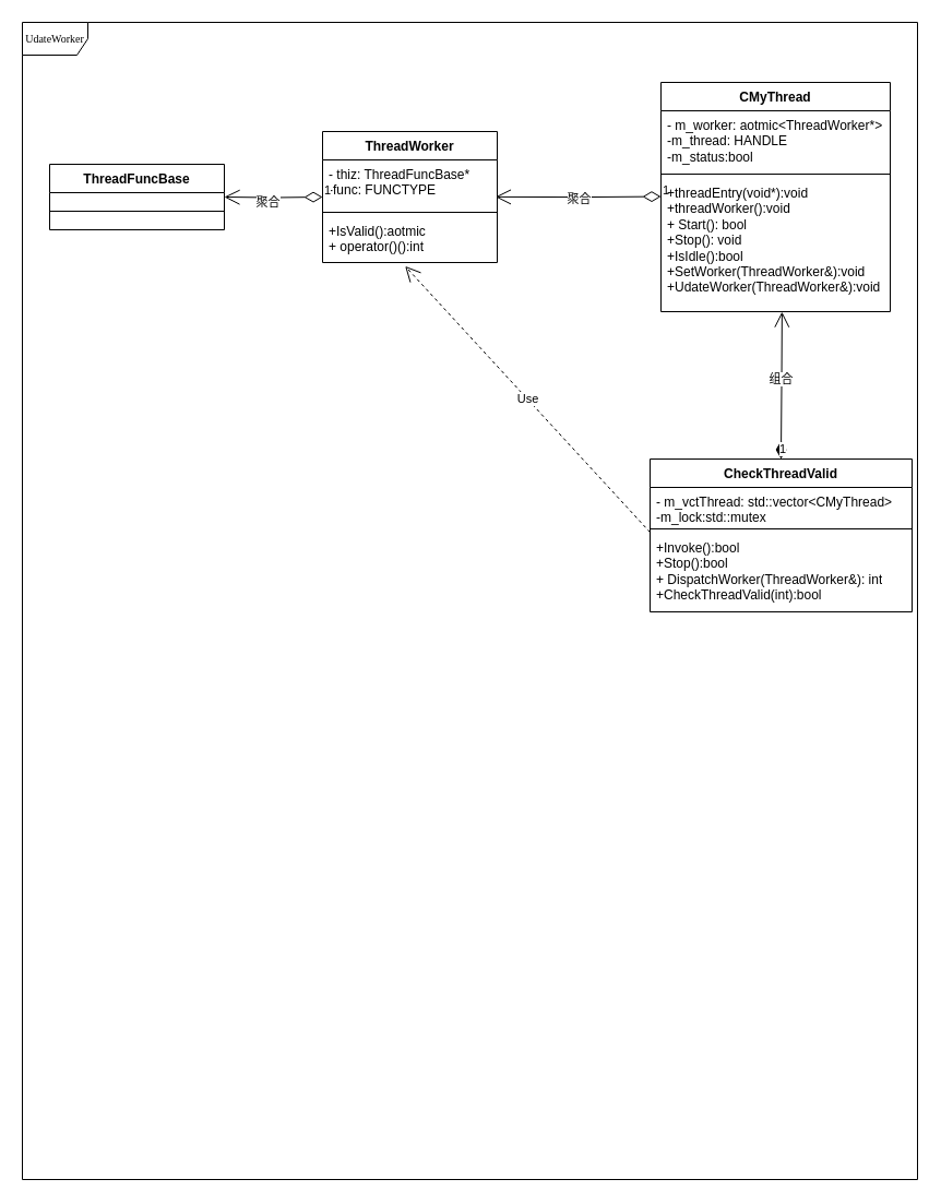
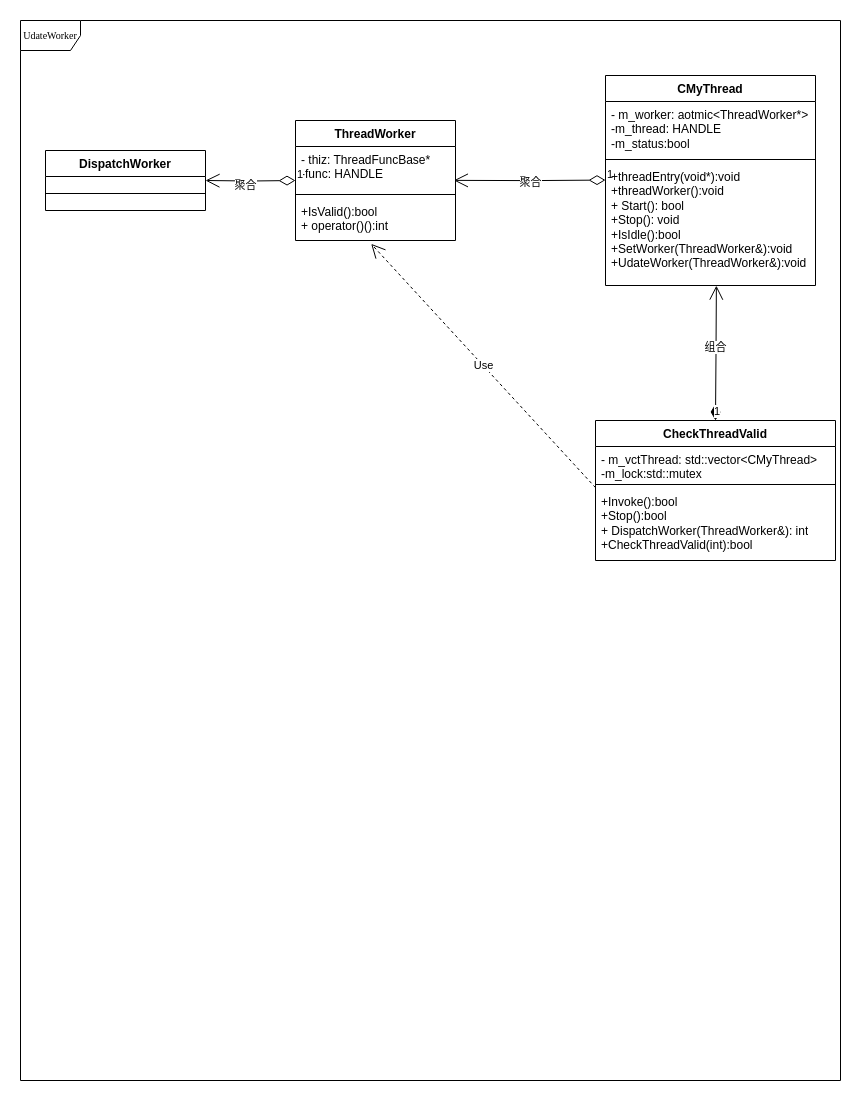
- <mxCell id="3" value="ThreadFuncBase" style="swimlane;fontStyle=1;align=center;verticalAlign=top;childLayout=stackLayout;horizontal=1;startSize=26;horizontalStack=0;resizeParent=1;resizeParentMax=0;resizeLast=0;collapsible=1;marginBottom=0;whiteSpace=wrap;html=1;" vertex="1" parent="1"><mxGeometry x="45" y="150" width="160" height="60" as="geometry" /></mxCell>
+ <mxCell id="3" value="DispatchWorker" style="swimlane;fontStyle=1;align=center;verticalAlign=top;childLayout=stackLayout;horizontal=1;startSize=26;horizontalStack=0;resizeParent=1;resizeParentMax=0;resizeLast=0;collapsible=1;marginBottom=0;whiteSpace=wrap;html=1;" vertex="1" parent="1"><mxGeometry x="45" y="150" width="160" height="60" as="geometry" /></mxCell>
- <mxCell id="12" value="- thiz: ThreadFuncBase*&lt;div&gt;-func:&amp;nbsp;FUNCTYPE&lt;/div&gt;" style="text;strokeColor=none;fillColor=none;align=left;verticalAlign=top;spacingLeft=4;spacingRight=4;overflow=hidden;rotatable=0;points=[[0,0.5],[1,0.5]];portConstraint=eastwest;whiteSpace=wrap;html=1;" vertex="1" parent="11"><mxGeometry y="26" width="160" height="44" as="geometry" /></mxCell>
+ <mxCell id="12" value="- thiz: ThreadFuncBase*&lt;div&gt;-func:&amp;nbsp;HANDLE&lt;/div&gt;" style="text;strokeColor=none;fillColor=none;align=left;verticalAlign=top;spacingLeft=4;spacingRight=4;overflow=hidden;rotatable=0;points=[[0,0.5],[1,0.5]];portConstraint=eastwest;whiteSpace=wrap;html=1;" vertex="1" parent="11"><mxGeometry y="26" width="160" height="44" as="geometry" /></mxCell>
- <mxCell id="16" value="&lt;div&gt;+IsValid():aotmic&amp;nbsp;&lt;/div&gt;+ operator()():int" style="text;strokeColor=none;fillColor=none;align=left;verticalAlign=top;spacingLeft=4;spacingRight=4;overflow=hidden;rotatable=0;points=[[0,0.5],[1,0.5]];portConstraint=eastwest;whiteSpace=wrap;html=1;" vertex="1" parent="11"><mxGeometry y="78" width="160" height="42" as="geometry" /></mxCell>
+ <mxCell id="16" value="&lt;div&gt;+IsValid():bool&amp;nbsp;&lt;/div&gt;+ operator()():int" style="text;strokeColor=none;fillColor=none;align=left;verticalAlign=top;spacingLeft=4;spacingRight=4;overflow=hidden;rotatable=0;points=[[0,0.5],[1,0.5]];portConstraint=eastwest;whiteSpace=wrap;html=1;" vertex="1" parent="11"><mxGeometry y="78" width="160" height="42" as="geometry" /></mxCell>
